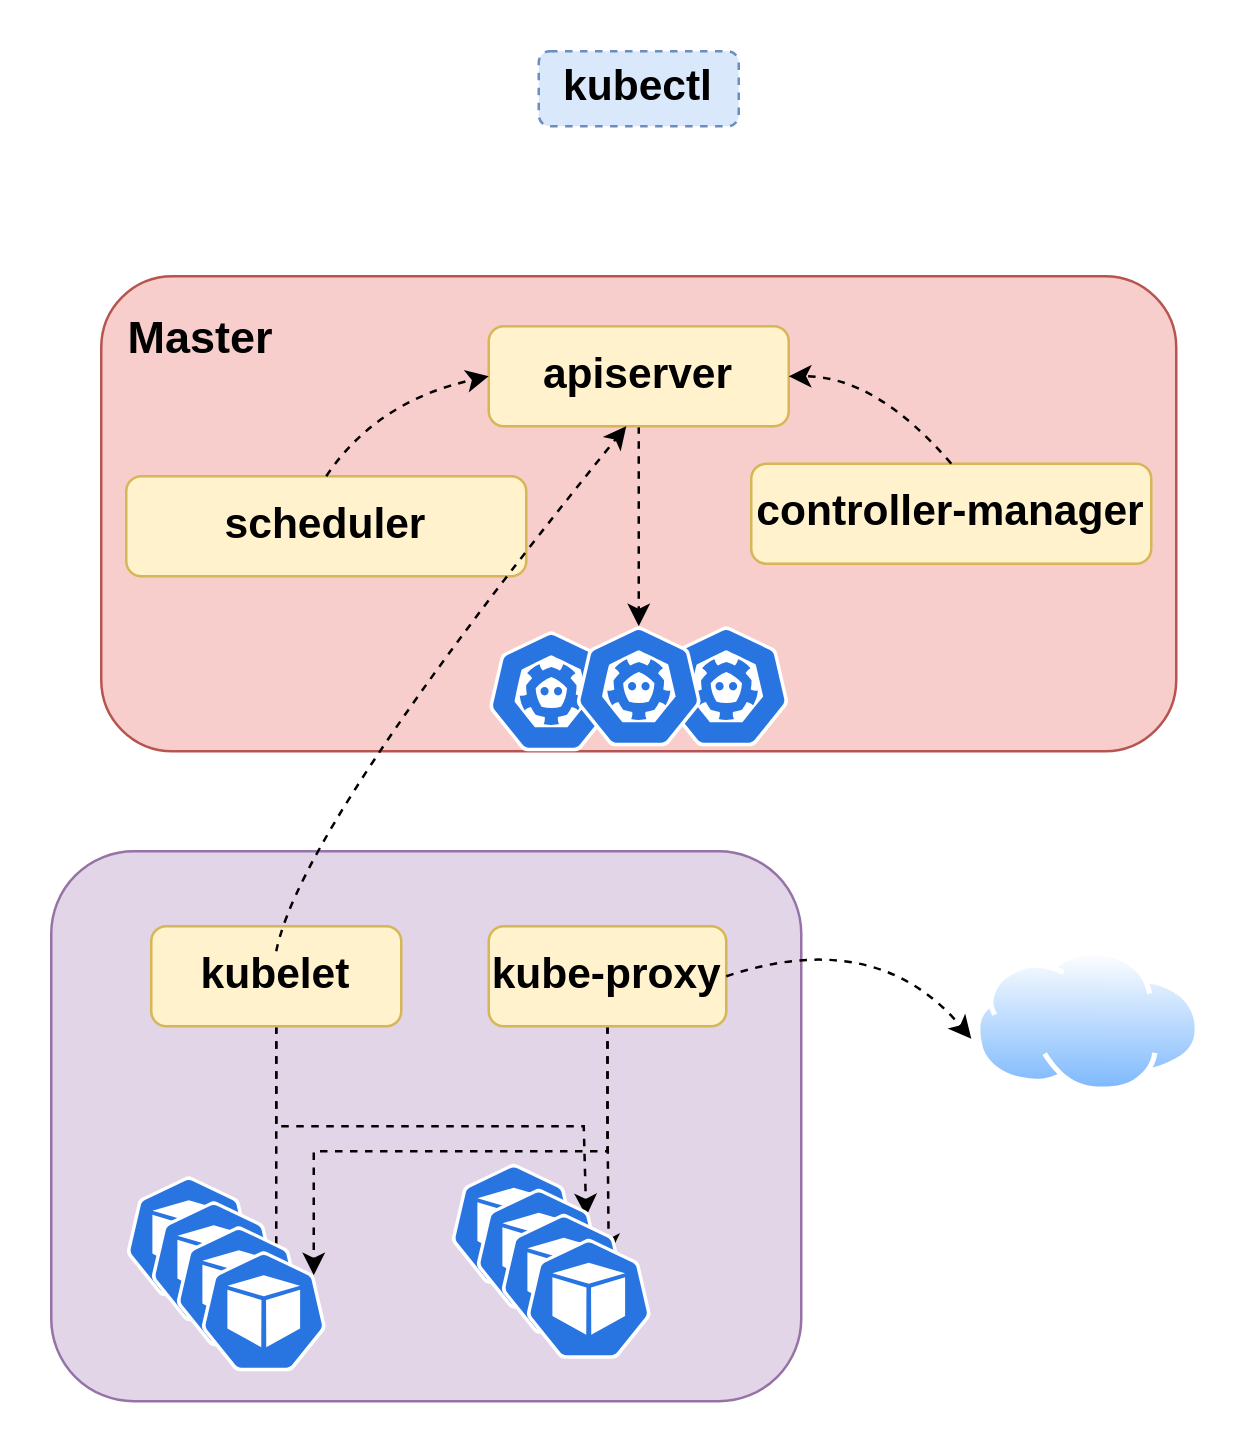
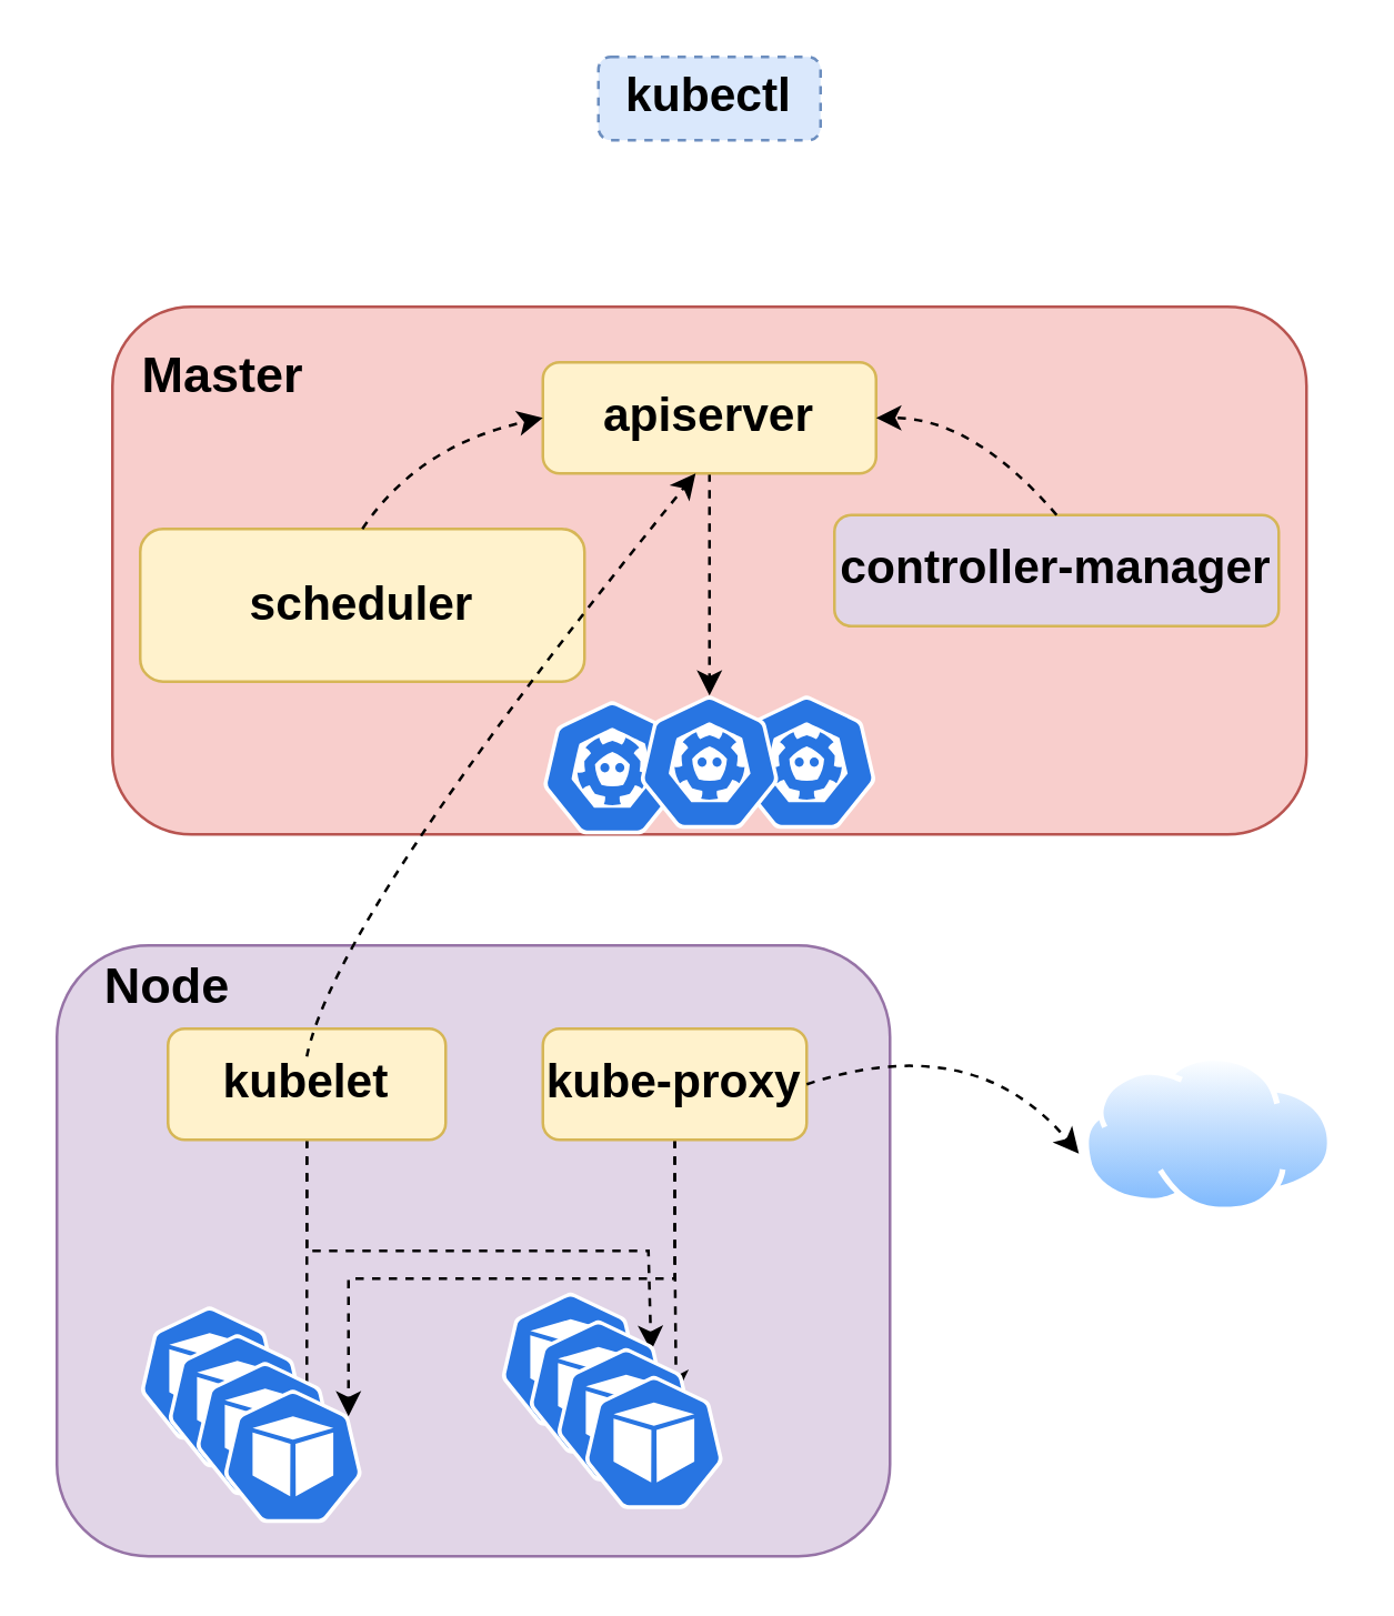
- <mxCell id="7" value="&lt;b&gt;controller-manager&lt;/b&gt;" style="rounded=1;whiteSpace=wrap;html=1;fontSize=17;fillColor=#fff2cc;strokeColor=#d6b656;" vertex="1" parent="1"><mxGeometry x="300" y="185" width="160" height="40" as="geometry" /></mxCell>
+ <mxCell id="7" value="&lt;b&gt;controller-manager&lt;/b&gt;" style="rounded=1;whiteSpace=wrap;html=1;fontSize=17;fillColor=#e1d5e7;strokeColor=#d6b656;" vertex="1" parent="1"><mxGeometry x="300" y="185" width="160" height="40" as="geometry" /></mxCell>
- <mxCell id="8" value="&lt;b&gt;scheduler&lt;/b&gt;" style="rounded=1;whiteSpace=wrap;html=1;fontSize=17;fillColor=#fff2cc;strokeColor=#d6b656;" vertex="1" parent="1"><mxGeometry x="50" y="190" width="160" height="40" as="geometry" /></mxCell>
+ <mxCell id="8" value="&lt;b&gt;scheduler&lt;/b&gt;" style="rounded=1;whiteSpace=wrap;html=1;fontSize=17;fillColor=#fff2cc;strokeColor=#d6b656;" vertex="1" parent="1"><mxGeometry x="50" y="190" width="160" height="55" as="geometry" /></mxCell>
+ <mxCell id="21" value="&lt;span style=&quot;font-size: 18px&quot;&gt;&lt;b&gt;Node&lt;/b&gt;&lt;/span&gt;" style="text;html=1;strokeColor=none;fillColor=none;align=center;verticalAlign=middle;whiteSpace=wrap;rounded=0;fontSize=17;" vertex="1" parent="1"><mxGeometry x="30" y="340" width="60" height="30" as="geometry" /></mxCell>
